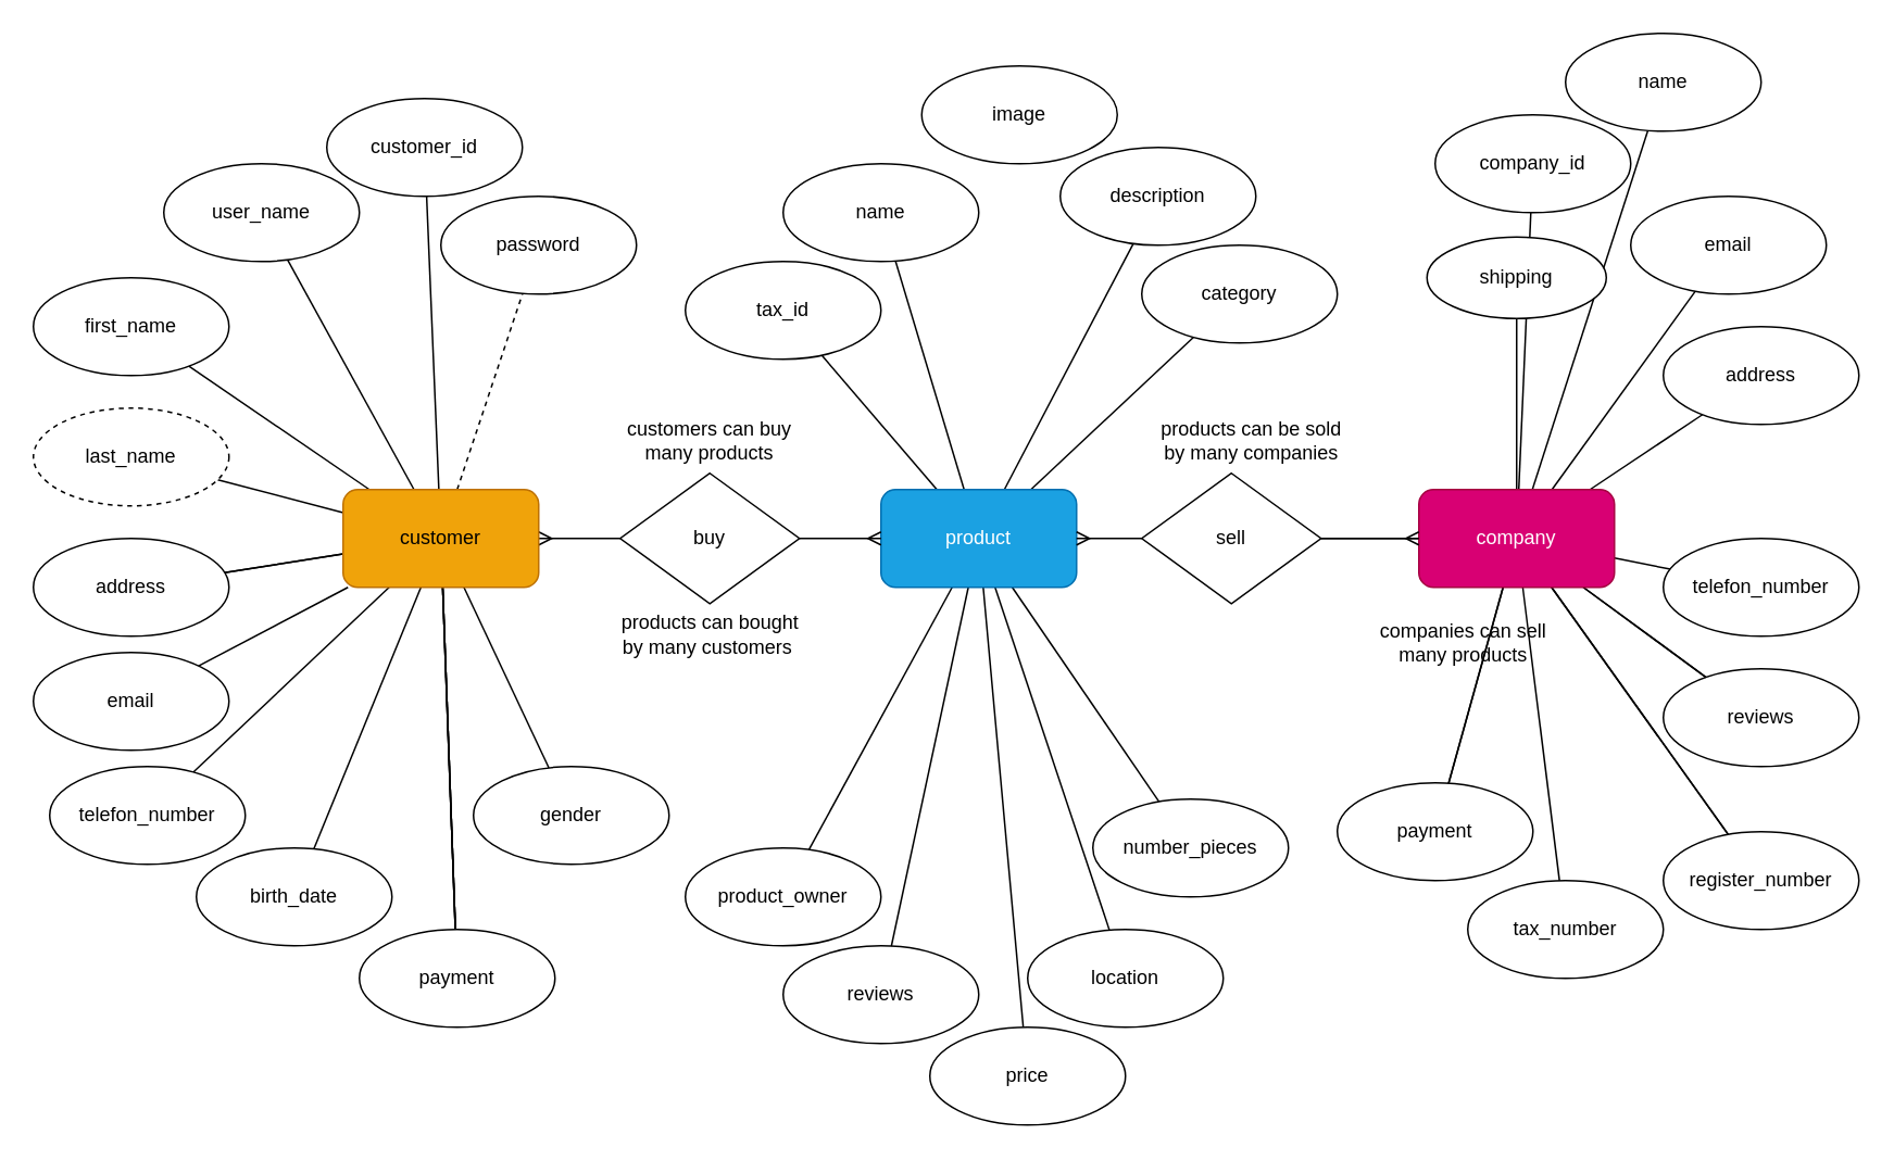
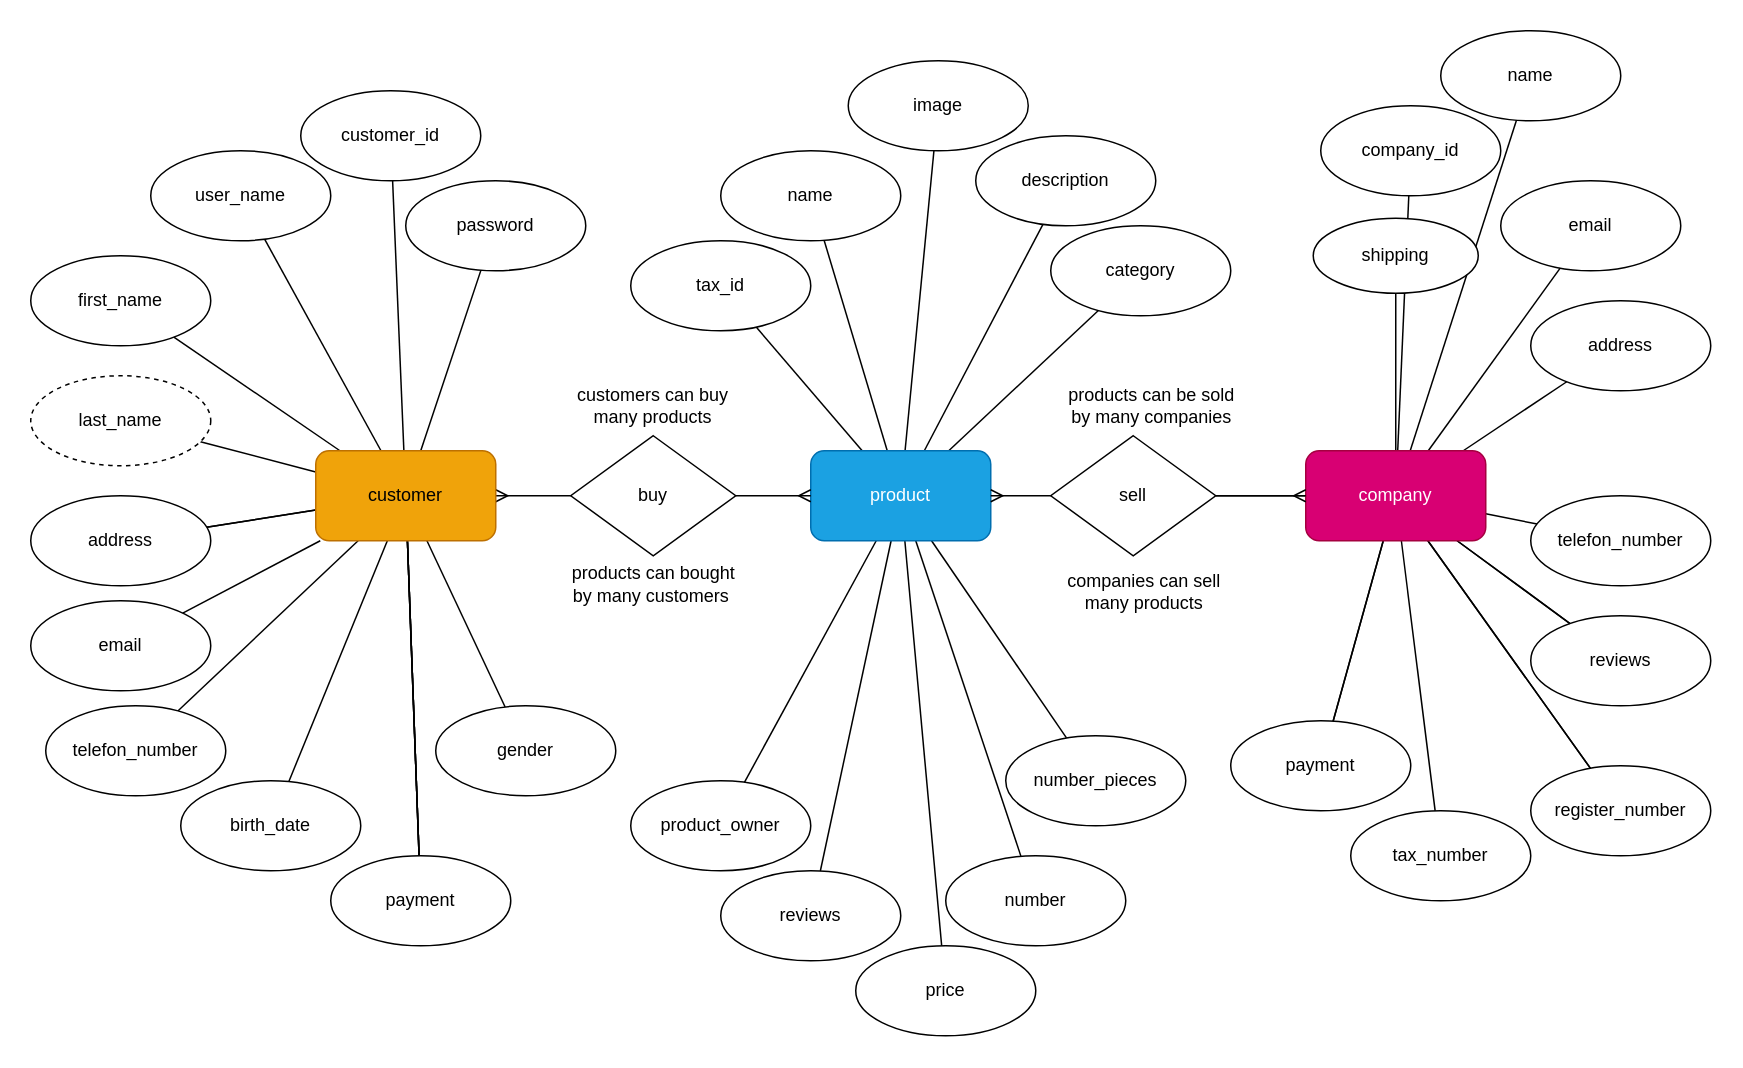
+ <mxCell id="29" value="" style="edgeStyle=none;html=1;endArrow=none;endFill=0;" edge="1" parent="1" source="37" target="40"><mxGeometry relative="1" as="geometry" /></mxCell>
- <mxCell id="16" value="" style="edgeStyle=none;html=1;startArrow=none;startFill=0;endArrow=none;endFill=0;dashed=1;" edge="1" parent="1" source="18" target="77"><mxGeometry relative="1" as="geometry" /></mxCell>
+ <mxCell id="16" value="" style="edgeStyle=none;html=1;startArrow=none;startFill=0;endArrow=none;endFill=0;" edge="1" parent="1" source="18" target="77"><mxGeometry relative="1" as="geometry" /></mxCell>
- <mxCell id="82" value="companies can sell many products" style="text;html=1;strokeColor=none;fillColor=none;align=center;verticalAlign=middle;whiteSpace=wrap;rounded=0;" vertex="1" parent="1"><mxGeometry x="835" y="374" width="125" height="40" as="geometry" /></mxCell>
+ <mxCell id="82" value="companies can sell many products" style="text;html=1;strokeColor=none;fillColor=none;align=center;verticalAlign=middle;whiteSpace=wrap;rounded=0;" vertex="1" parent="1"><mxGeometry x="700" y="374" width="125" height="40" as="geometry" /></mxCell>
- <mxCell id="83" value="location" style="ellipse;whiteSpace=wrap;html=1;rounded=1;" vertex="1" parent="1"><mxGeometry x="630" y="570" width="120" height="60" as="geometry" /></mxCell>
+ <mxCell id="83" value="number" style="ellipse;whiteSpace=wrap;html=1;rounded=1;" vertex="1" parent="1"><mxGeometry x="630" y="570" width="120" height="60" as="geometry" /></mxCell>
